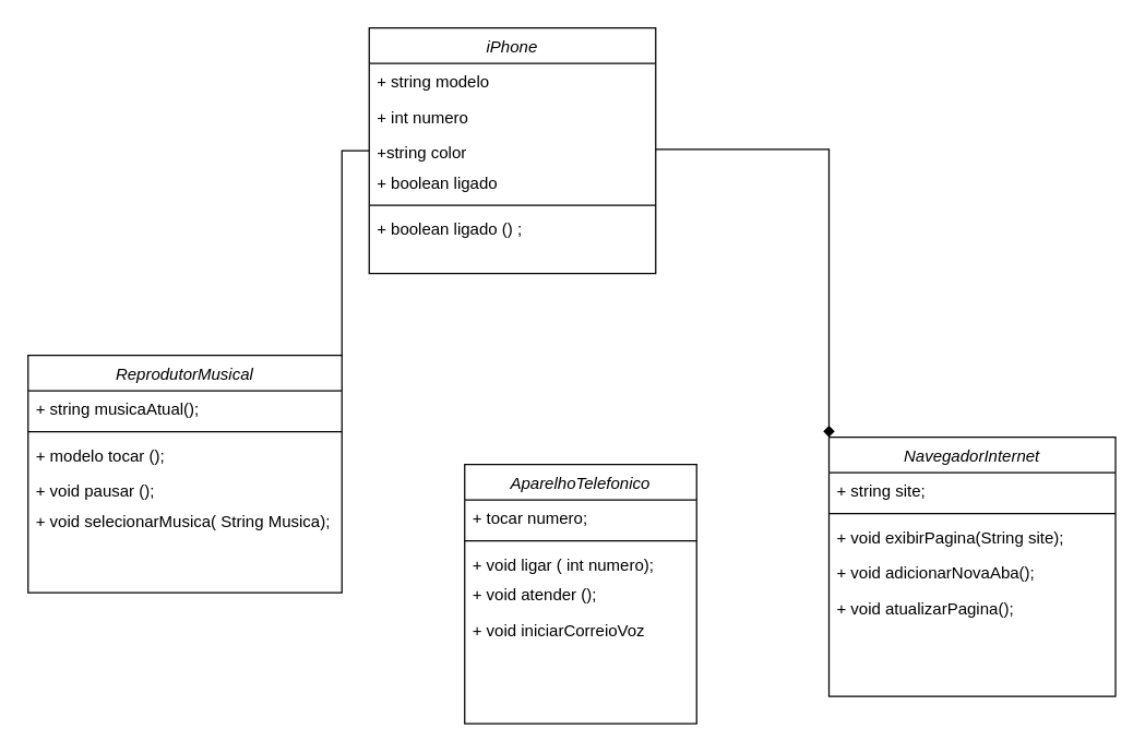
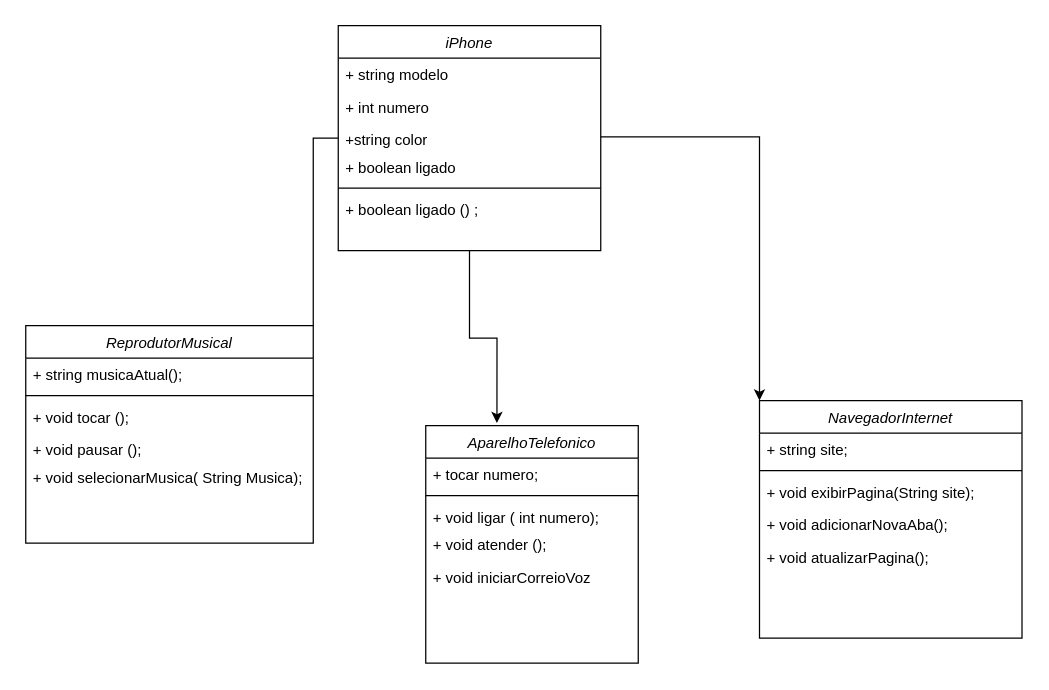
+ <mxCell id="29" style="edgeStyle=orthogonalEdgeStyle;rounded=0;orthogonalLoop=1;jettySize=auto;html=1;entryX=0.335;entryY=-0.011;entryDx=0;entryDy=0;entryPerimeter=0;" edge="1" parent="1" source="3" target="16"><mxGeometry relative="1" as="geometry" /></mxCell>
- <mxCell id="28" style="edgeStyle=orthogonalEdgeStyle;rounded=0;orthogonalLoop=1;jettySize=auto;html=1;entryX=0;entryY=0;entryDx=0;entryDy=0;endArrow=diamond;" edge="1" parent="1" source="6" target="22"><mxGeometry relative="1" as="geometry" /></mxCell>
+ <mxCell id="28" style="edgeStyle=orthogonalEdgeStyle;rounded=0;orthogonalLoop=1;jettySize=auto;html=1;entryX=0;entryY=0;entryDx=0;entryDy=0;" edge="1" parent="1" source="6" target="22"><mxGeometry relative="1" as="geometry" /></mxCell>
- <mxCell id="13" value="+ modelo tocar ();" style="text;align=left;verticalAlign=top;spacingLeft=4;spacingRight=4;overflow=hidden;rotatable=0;points=[[0,0.5],[1,0.5]];portConstraint=eastwest;rounded=0;shadow=0;html=0;" vertex="1" parent="10"><mxGeometry y="60" width="230" height="26" as="geometry" /></mxCell>
+ <mxCell id="13" value="+ void tocar ();" style="text;align=left;verticalAlign=top;spacingLeft=4;spacingRight=4;overflow=hidden;rotatable=0;points=[[0,0.5],[1,0.5]];portConstraint=eastwest;rounded=0;shadow=0;html=0;" vertex="1" parent="10"><mxGeometry y="60" width="230" height="26" as="geometry" /></mxCell>
